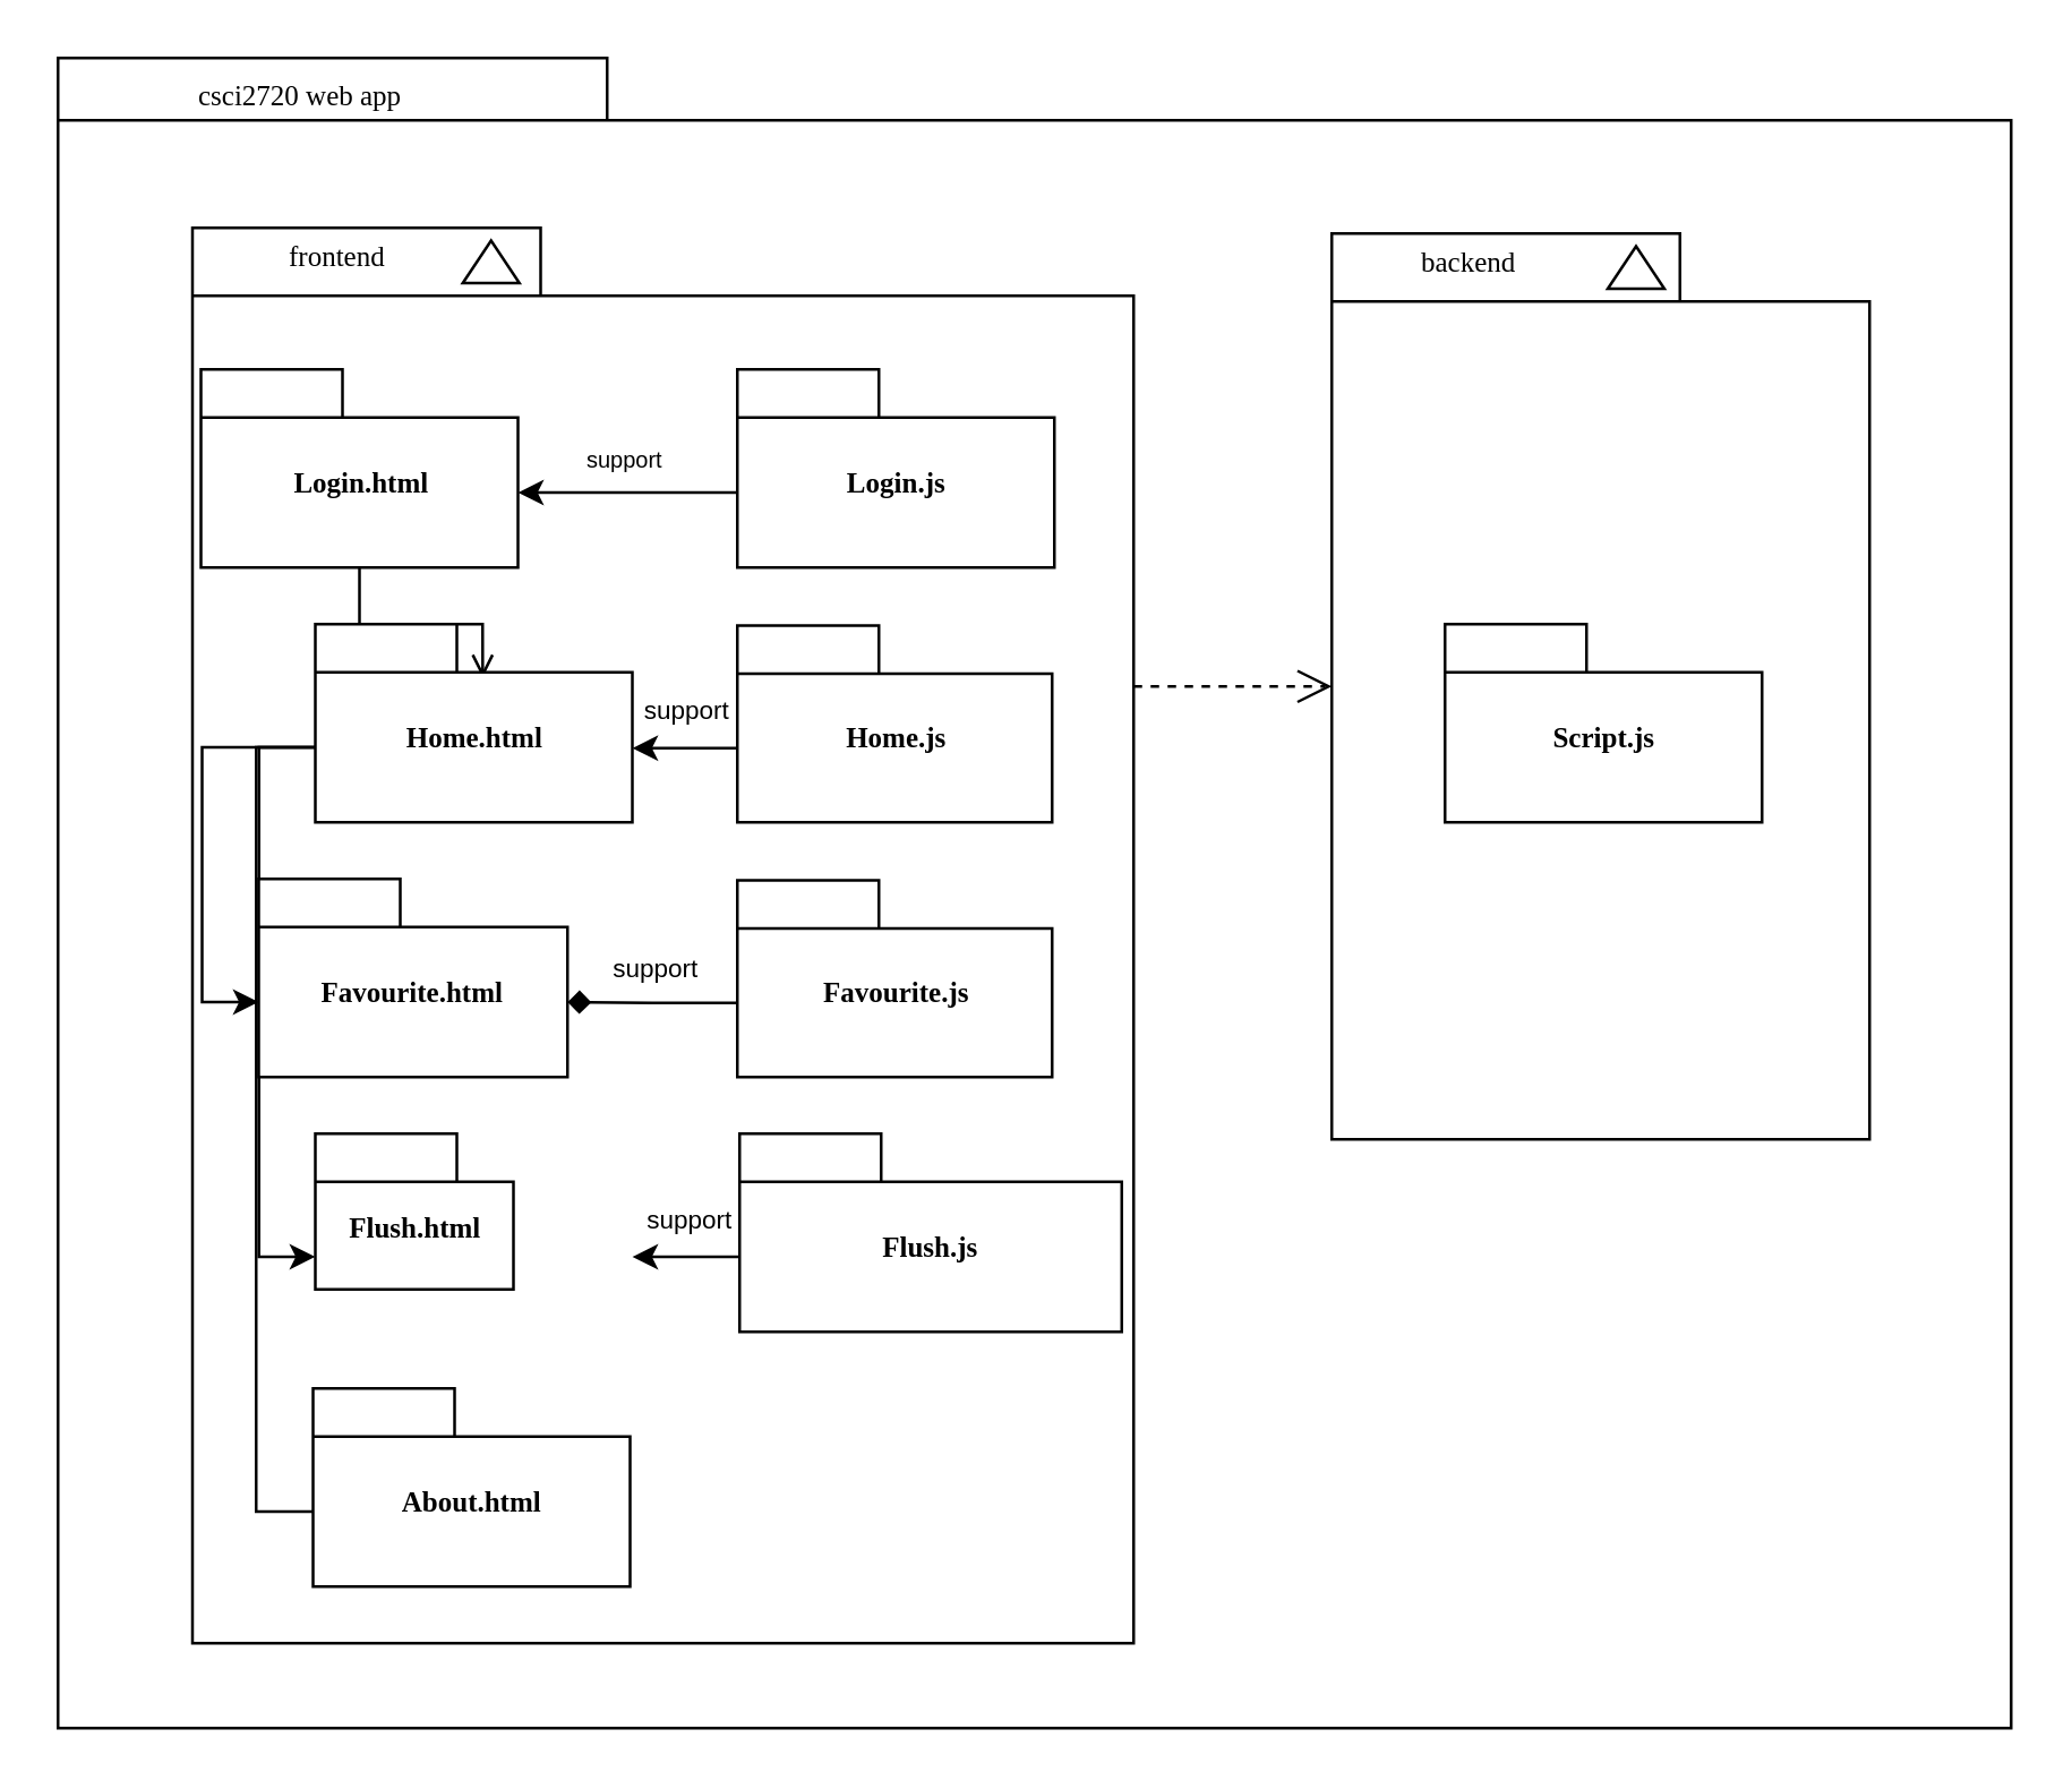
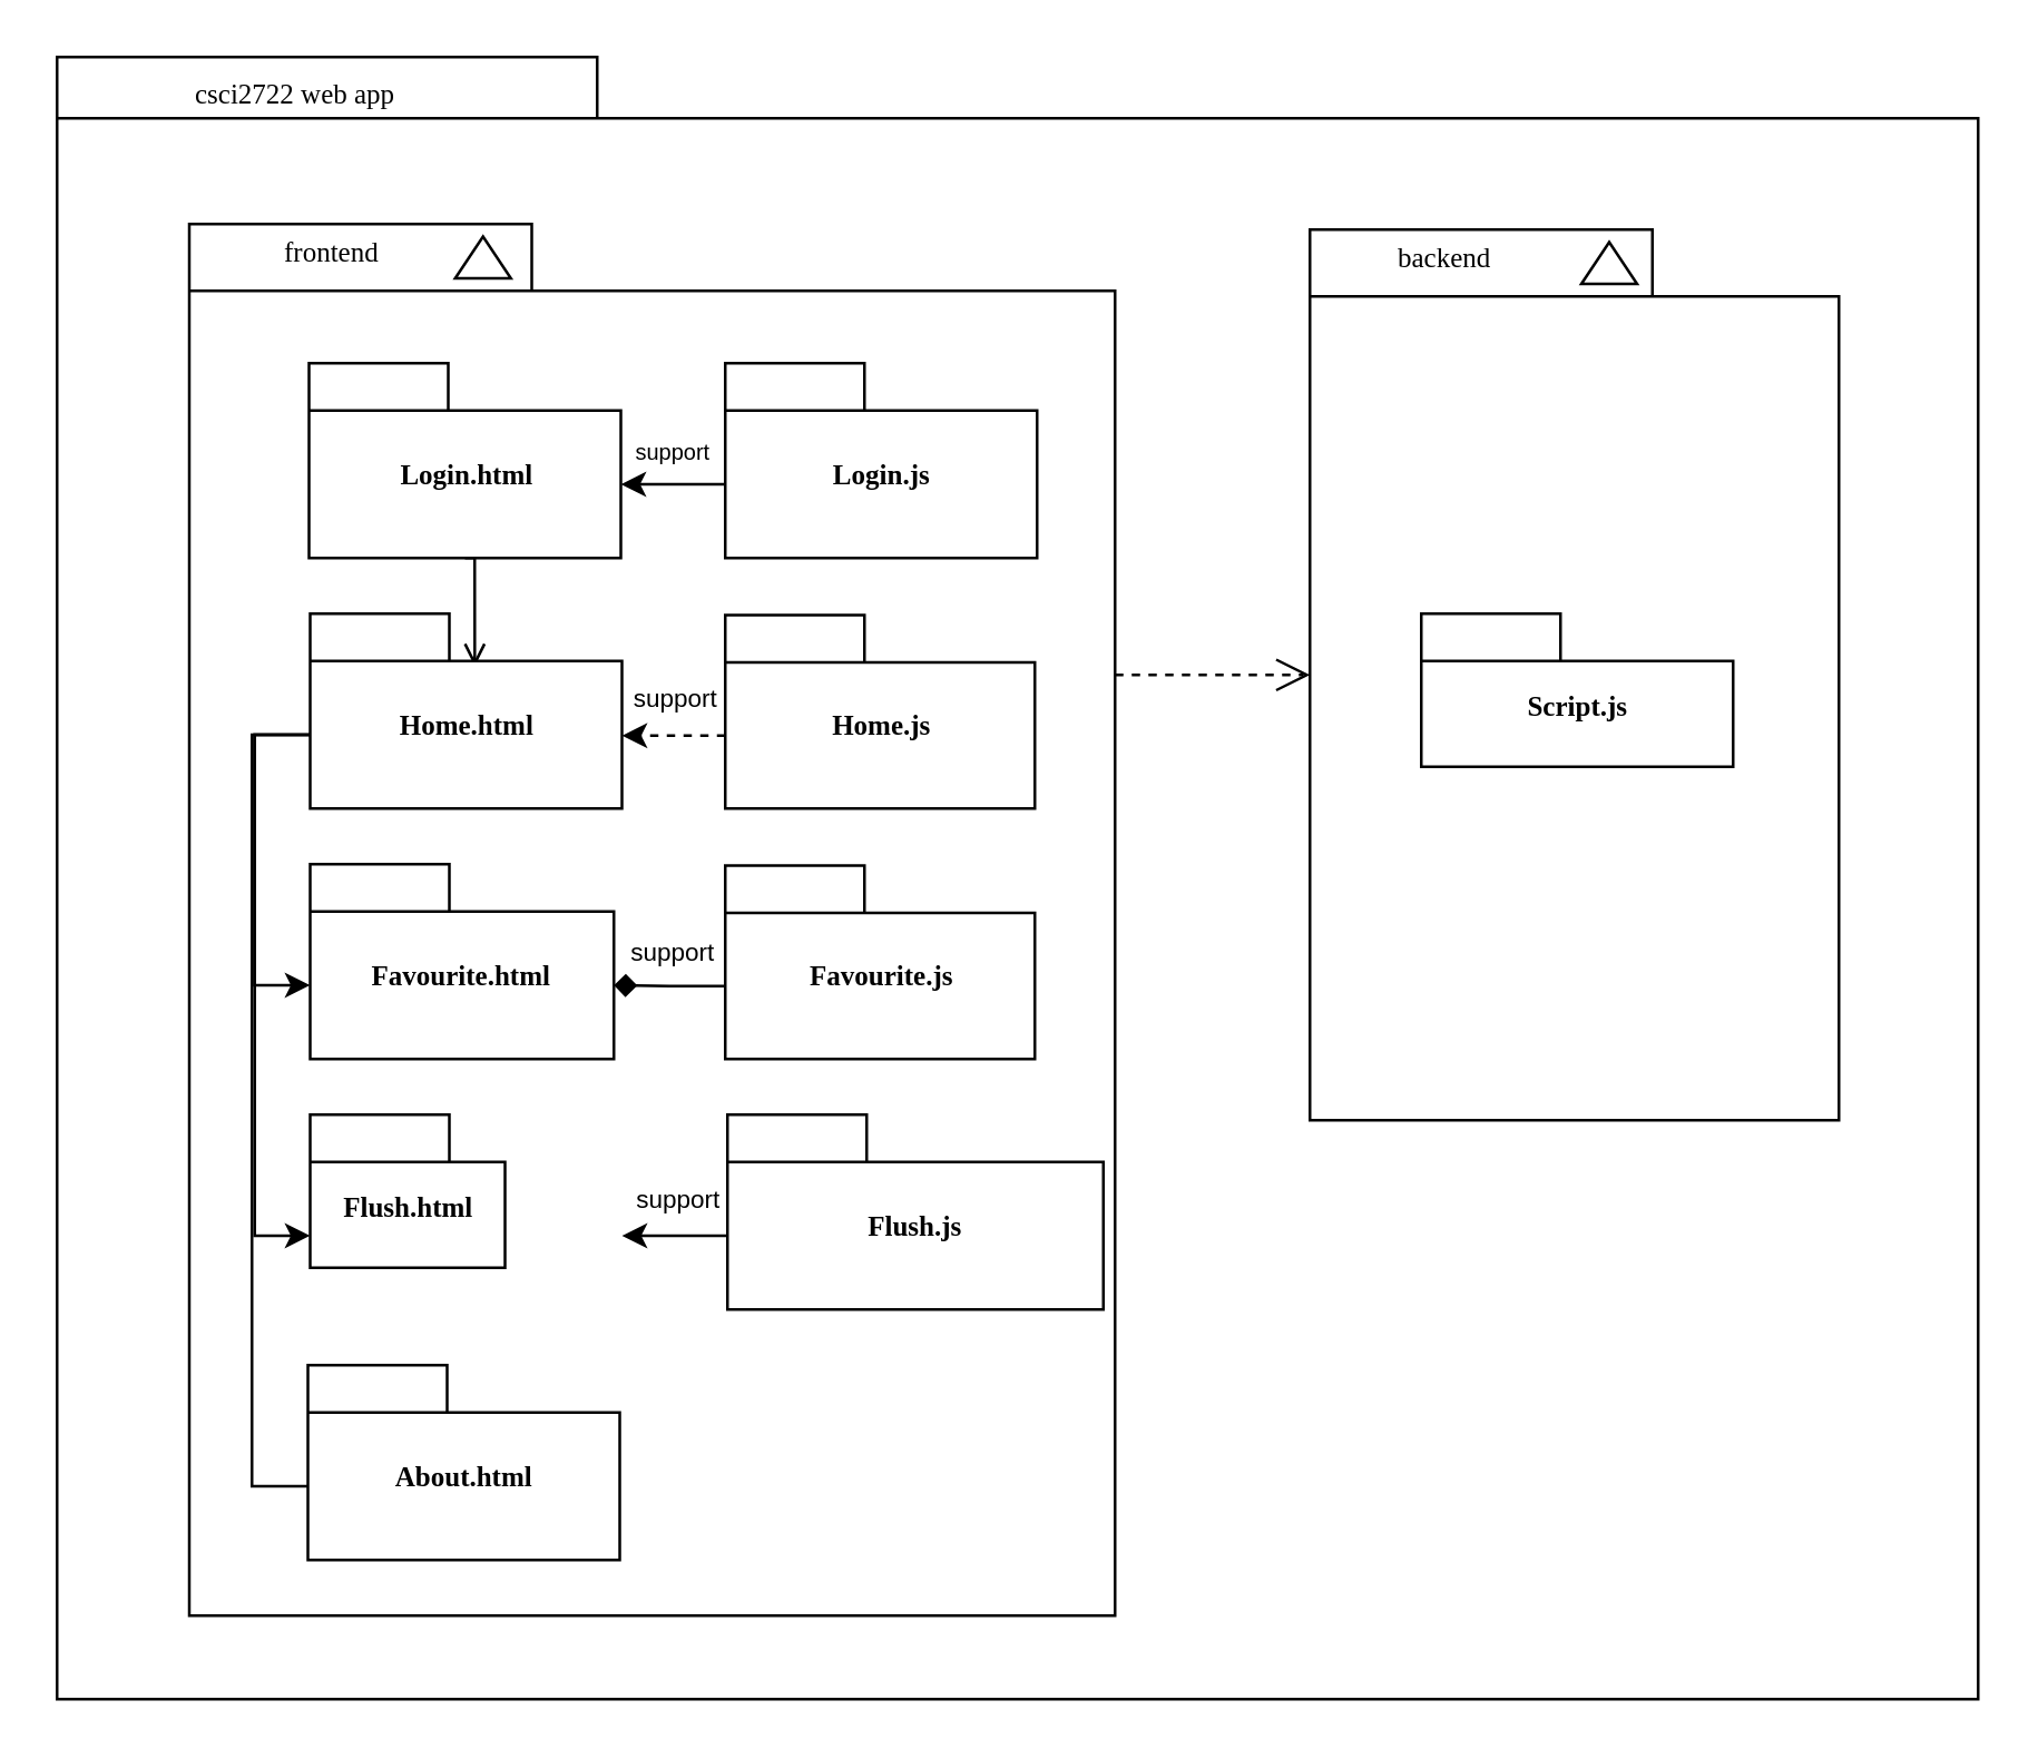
- <mxCell id="21" value="csci2720 web app" style="text;html=1;align=left;verticalAlign=top;spacingTop=-4;fontSize=10;fontFamily=Verdana" parent="1" vertex="1"><mxGeometry x="67.5" y="24.5" width="130" height="20" as="geometry" /></mxCell>
+ <mxCell id="21" value="csci2722 web app" style="text;html=1;align=left;verticalAlign=top;spacingTop=-4;fontSize=10;fontFamily=Verdana" parent="1" vertex="1"><mxGeometry x="67.5" y="24.5" width="130" height="20" as="geometry" /></mxCell>
- <mxCell id="12" value="Login.html" style="shape=folder;fontStyle=1;spacingTop=10;tabWidth=50;tabHeight=17;tabPosition=left;html=1;rounded=0;shadow=0;comic=0;labelBackgroundColor=none;strokeColor=#000000;strokeWidth=1;fillColor=#ffffff;fontFamily=Verdana;fontSize=10;fontColor=#000000;align=center;" parent="1" vertex="1"><mxGeometry x="70.5" y="130" width="112" height="70" as="geometry" /></mxCell>
+ <mxCell id="12" value="Login.html" style="shape=folder;fontStyle=1;spacingTop=10;tabWidth=50;tabHeight=17;tabPosition=left;html=1;rounded=0;shadow=0;comic=0;labelBackgroundColor=none;strokeColor=#000000;strokeWidth=1;fillColor=#ffffff;fontFamily=Verdana;fontSize=10;fontColor=#000000;align=center;" parent="1" vertex="1"><mxGeometry x="110.5" y="130" width="112" height="70" as="geometry" /></mxCell>
- <mxCell id="7" value="Script.js" style="shape=folder;fontStyle=1;spacingTop=10;tabWidth=50;tabHeight=17;tabPosition=left;html=1;rounded=0;shadow=0;comic=0;labelBackgroundColor=none;strokeWidth=1;fontFamily=Verdana;fontSize=10;align=center;" parent="4" vertex="1"><mxGeometry x="40" y="138" width="112" height="70" as="geometry" /></mxCell>
+ <mxCell id="7" value="Script.js" style="shape=folder;fontStyle=1;spacingTop=10;tabWidth=50;tabHeight=17;tabPosition=left;html=1;rounded=0;shadow=0;comic=0;labelBackgroundColor=none;strokeWidth=1;fontFamily=Verdana;fontSize=10;align=center;" parent="4" vertex="1"><mxGeometry x="40" y="138" width="112" height="55" as="geometry" /></mxCell>
- <mxCell id="17" style="edgeStyle=orthogonalEdgeStyle;rounded=0;orthogonalLoop=1;jettySize=auto;html=1;exitX=0;exitY=0;exitDx=0;exitDy=43.25;exitPerimeter=0;entryX=0;entryY=0;entryDx=112;entryDy=43.5;entryPerimeter=0;" edge="1" parent="1" source="19" target="16"><mxGeometry relative="1" as="geometry" /></mxCell>
+ <mxCell id="17" style="edgeStyle=orthogonalEdgeStyle;rounded=0;orthogonalLoop=1;jettySize=auto;html=1;exitX=0;exitY=0;exitDx=0;exitDy=43.25;exitPerimeter=0;entryX=0;entryY=0;entryDx=112;entryDy=43.5;entryPerimeter=0;dashed=1;" edge="1" parent="1" source="19" target="16"><mxGeometry relative="1" as="geometry" /></mxCell>
- <mxCell id="25" value="Favourite.html" style="shape=folder;fontStyle=1;spacingTop=10;tabWidth=50;tabHeight=17;tabPosition=left;html=1;rounded=0;shadow=0;comic=0;labelBackgroundColor=none;strokeColor=#000000;strokeWidth=1;fillColor=#ffffff;fontFamily=Verdana;fontSize=10;fontColor=#000000;align=center;" vertex="1" parent="1"><mxGeometry x="90.9" y="310" width="109.1" height="70" as="geometry" /></mxCell>
+ <mxCell id="25" value="Favourite.html" style="shape=folder;fontStyle=1;spacingTop=10;tabWidth=50;tabHeight=17;tabPosition=left;html=1;rounded=0;shadow=0;comic=0;labelBackgroundColor=none;strokeColor=#000000;strokeWidth=1;fillColor=#ffffff;fontFamily=Verdana;fontSize=10;fontColor=#000000;align=center;" vertex="1" parent="1"><mxGeometry x="110.9" y="310" width="109.1" height="70" as="geometry" /></mxCell>
